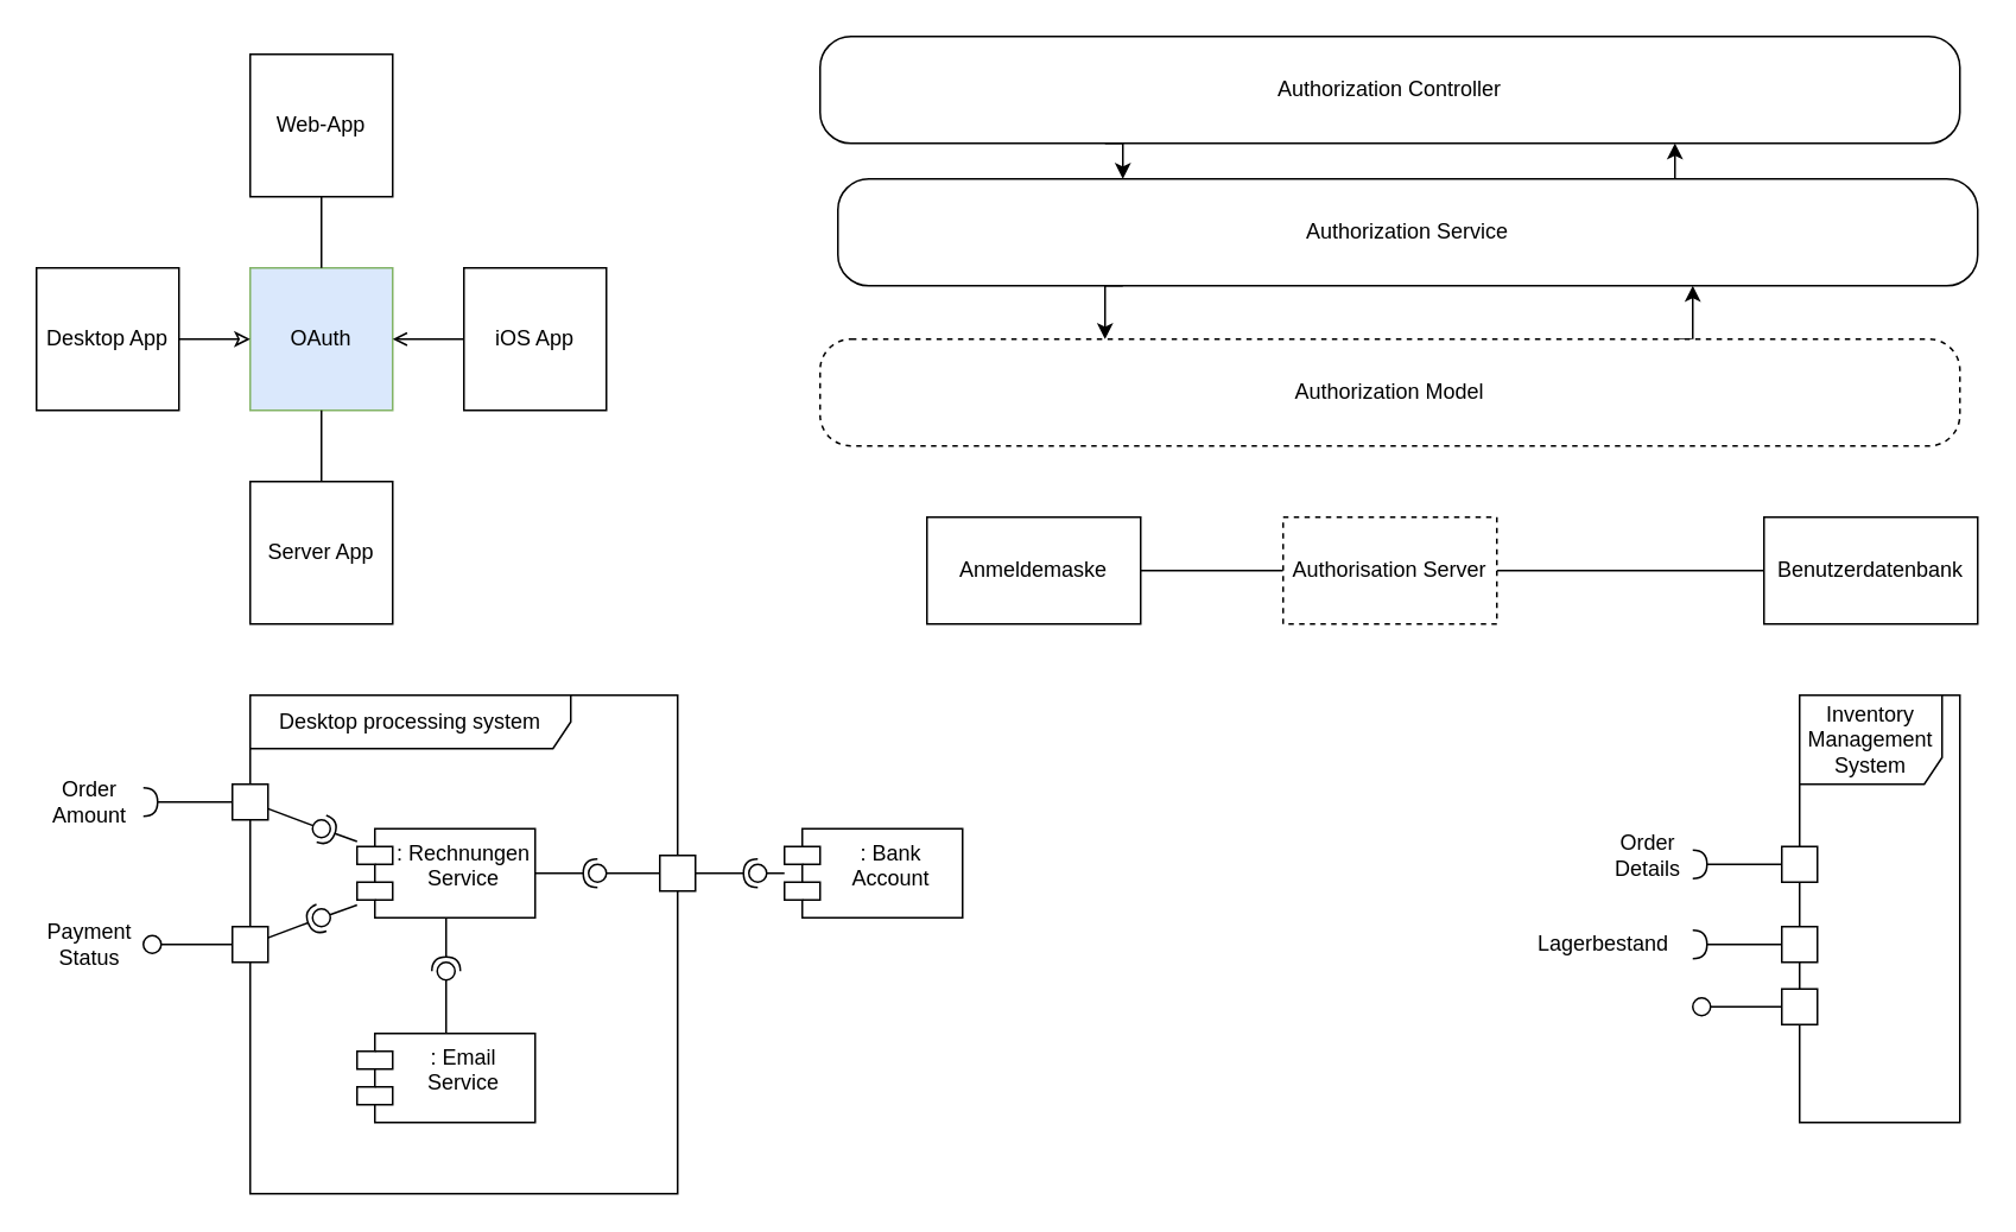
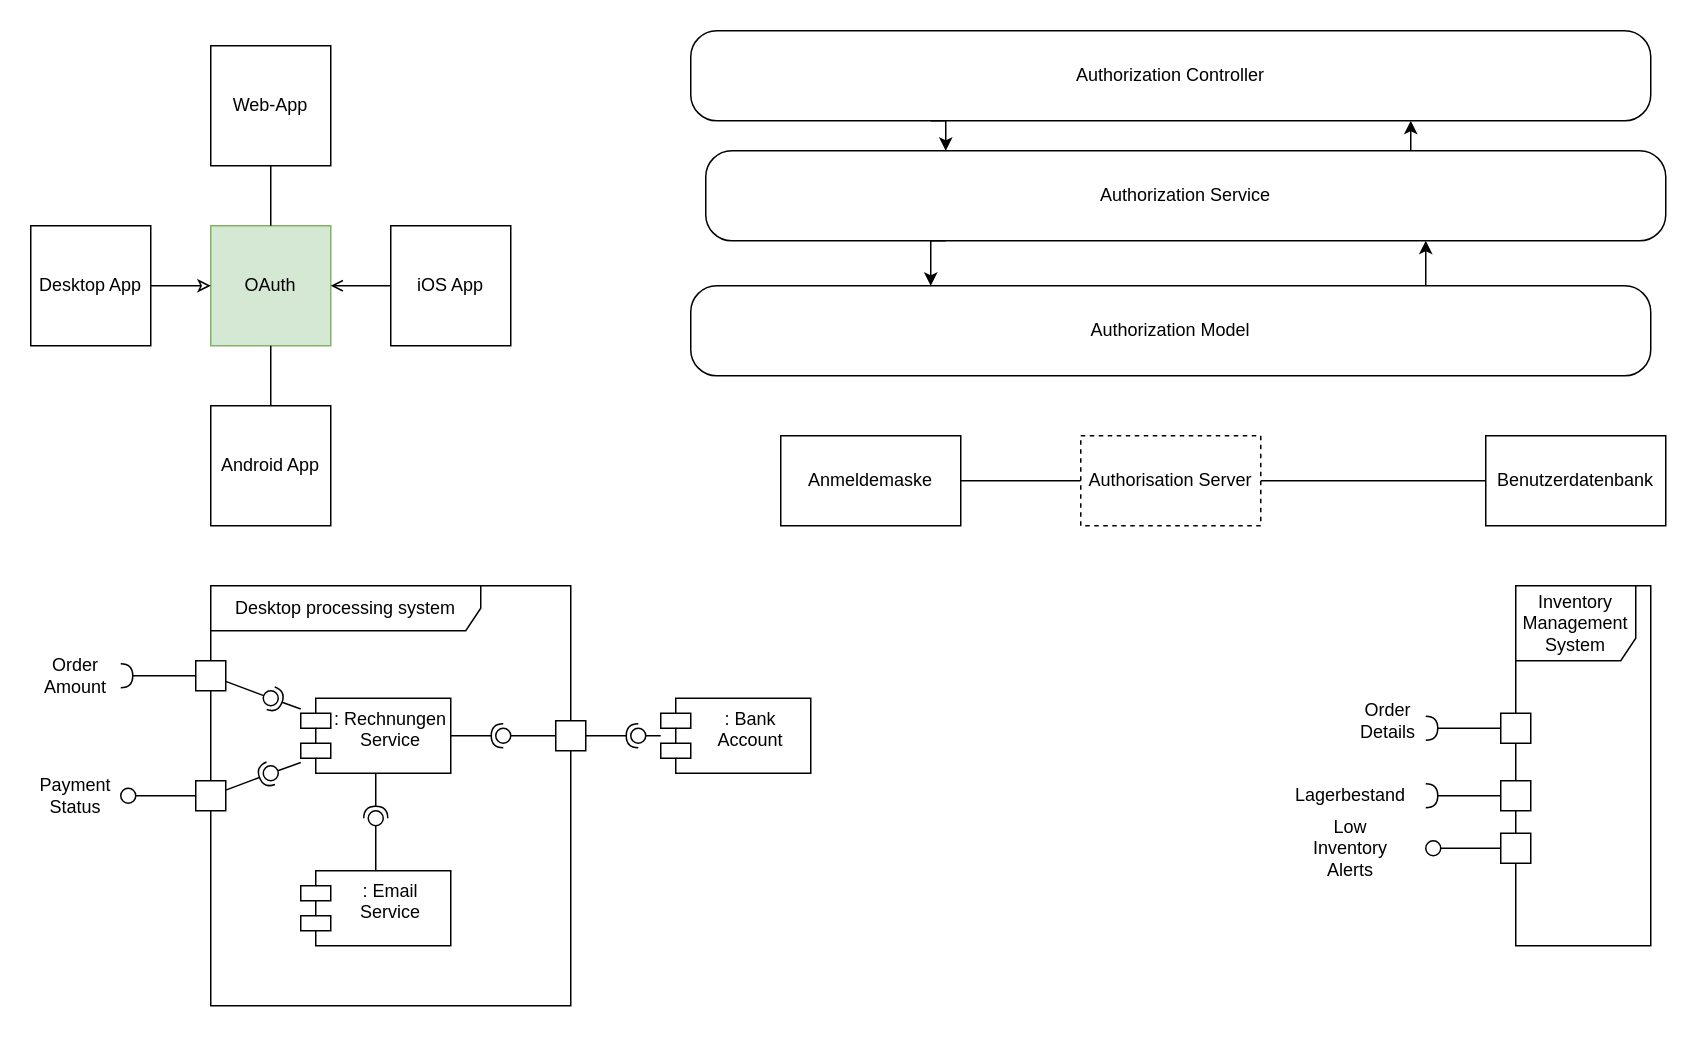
- <mxCell id="6" value="OAuth" style="whiteSpace=wrap;html=1;aspect=fixed;fillColor=#dae8fc;strokeColor=#82b366;" parent="1" vertex="1"><mxGeometry x="140" y="150" width="80" height="80" as="geometry" /></mxCell>
+ <mxCell id="6" value="OAuth" style="whiteSpace=wrap;html=1;aspect=fixed;fillColor=#d5e8d4;strokeColor=#82b366;" parent="1" vertex="1"><mxGeometry x="140" y="150" width="80" height="80" as="geometry" /></mxCell>
- <mxCell id="3" value="Authorization Model" style="rounded=1;whiteSpace=wrap;html=1;arcSize=29;dashed=1;" parent="1" vertex="1"><mxGeometry x="460" y="190" width="640" height="60" as="geometry" /></mxCell>
+ <mxCell id="3" value="Authorization Model" style="rounded=1;whiteSpace=wrap;html=1;arcSize=29;" parent="1" vertex="1"><mxGeometry x="460" y="190" width="640" height="60" as="geometry" /></mxCell>
- <mxCell id="10" value="Server App" style="whiteSpace=wrap;html=1;aspect=fixed;" parent="1" vertex="1"><mxGeometry x="140" y="270" width="80" height="80" as="geometry" /></mxCell>
+ <mxCell id="10" value="Android App" style="whiteSpace=wrap;html=1;aspect=fixed;" parent="1" vertex="1"><mxGeometry x="140" y="270" width="80" height="80" as="geometry" /></mxCell>
+ <mxCell id="58" value="Low Inventory Alerts" style="text;html=1;strokeColor=none;fillColor=none;align=center;verticalAlign=middle;whiteSpace=wrap;rounded=0;" vertex="1" parent="1"><mxGeometry x="870" y="550" width="60" height="30" as="geometry" /></mxCell>
